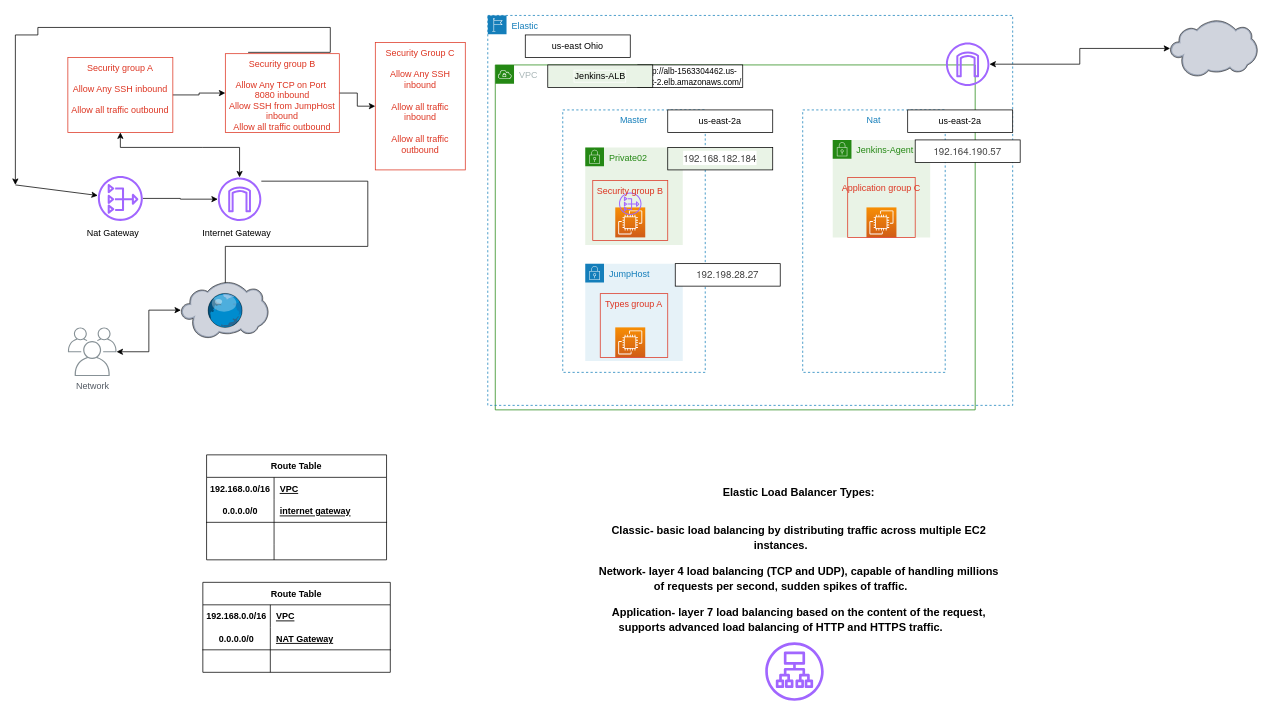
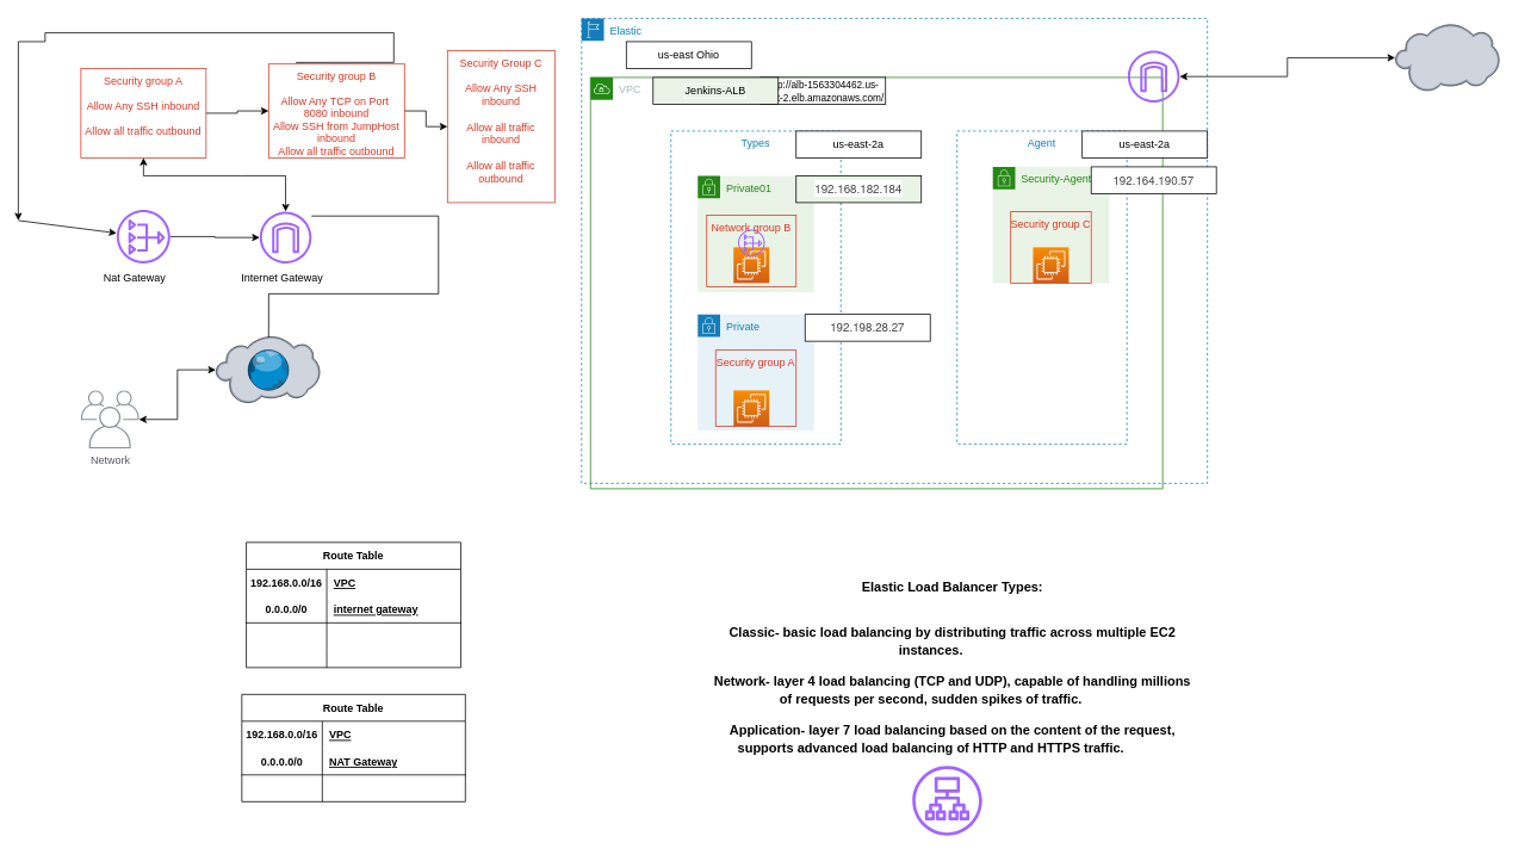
- <mxCell id="4" value="Master" style="fillColor=none;strokeColor=#147EBA;dashed=1;verticalAlign=top;fontStyle=0;fontColor=#147EBA;" parent="1" vertex="1"><mxGeometry x="750" y="146" width="190" height="350" as="geometry" /></mxCell>
+ <mxCell id="4" value="Types" style="fillColor=none;strokeColor=#147EBA;dashed=1;verticalAlign=top;fontStyle=0;fontColor=#147EBA;" parent="1" vertex="1"><mxGeometry x="750" y="146" width="190" height="350" as="geometry" /></mxCell>
- <mxCell id="5" value="Nat" style="fillColor=none;strokeColor=#147EBA;dashed=1;verticalAlign=top;fontStyle=0;fontColor=#147EBA;" parent="1" vertex="1"><mxGeometry x="1070" y="146" width="190" height="350" as="geometry" /></mxCell>
+ <mxCell id="5" value="Agent" style="fillColor=none;strokeColor=#147EBA;dashed=1;verticalAlign=top;fontStyle=0;fontColor=#147EBA;" parent="1" vertex="1"><mxGeometry x="1070" y="146" width="190" height="350" as="geometry" /></mxCell>
- <mxCell id="7" value="Jenkins-Agent" style="points=[[0,0],[0.25,0],[0.5,0],[0.75,0],[1,0],[1,0.25],[1,0.5],[1,0.75],[1,1],[0.75,1],[0.5,1],[0.25,1],[0,1],[0,0.75],[0,0.5],[0,0.25]];outlineConnect=0;gradientColor=none;html=1;whiteSpace=wrap;fontSize=12;fontStyle=0;shape=mxgraph.aws4.group;grIcon=mxgraph.aws4.group_security_group;grStroke=0;strokeColor=#248814;fillColor=#E9F3E6;verticalAlign=top;align=left;spacingLeft=30;fontColor=#248814;dashed=0;" parent="1" vertex="1"><mxGeometry x="1110" y="186" width="130" height="130" as="geometry" /></mxCell>
+ <mxCell id="7" value="Security-Agent" style="points=[[0,0],[0.25,0],[0.5,0],[0.75,0],[1,0],[1,0.25],[1,0.5],[1,0.75],[1,1],[0.75,1],[0.5,1],[0.25,1],[0,1],[0,0.75],[0,0.5],[0,0.25]];outlineConnect=0;gradientColor=none;html=1;whiteSpace=wrap;fontSize=12;fontStyle=0;shape=mxgraph.aws4.group;grIcon=mxgraph.aws4.group_security_group;grStroke=0;strokeColor=#248814;fillColor=#E9F3E6;verticalAlign=top;align=left;spacingLeft=30;fontColor=#248814;dashed=0;" parent="1" vertex="1"><mxGeometry x="1110" y="186" width="130" height="130" as="geometry" /></mxCell>
- <mxCell id="6" value="Private02" style="points=[[0,0],[0.25,0],[0.5,0],[0.75,0],[1,0],[1,0.25],[1,0.5],[1,0.75],[1,1],[0.75,1],[0.5,1],[0.25,1],[0,1],[0,0.75],[0,0.5],[0,0.25]];outlineConnect=0;gradientColor=none;html=1;whiteSpace=wrap;fontSize=12;fontStyle=0;shape=mxgraph.aws4.group;grIcon=mxgraph.aws4.group_security_group;grStroke=0;strokeColor=#248814;fillColor=#E9F3E6;verticalAlign=top;align=left;spacingLeft=30;fontColor=#248814;dashed=0;" parent="1" vertex="1"><mxGeometry x="780" y="196" width="130" height="130" as="geometry" /></mxCell>
+ <mxCell id="6" value="Private01" style="points=[[0,0],[0.25,0],[0.5,0],[0.75,0],[1,0],[1,0.25],[1,0.5],[1,0.75],[1,1],[0.75,1],[0.5,1],[0.25,1],[0,1],[0,0.75],[0,0.5],[0,0.25]];outlineConnect=0;gradientColor=none;html=1;whiteSpace=wrap;fontSize=12;fontStyle=0;shape=mxgraph.aws4.group;grIcon=mxgraph.aws4.group_security_group;grStroke=0;strokeColor=#248814;fillColor=#E9F3E6;verticalAlign=top;align=left;spacingLeft=30;fontColor=#248814;dashed=0;" parent="1" vertex="1"><mxGeometry x="780" y="196" width="130" height="130" as="geometry" /></mxCell>
- <mxCell id="47" value="Application group C" style="fillColor=none;strokeColor=#DD3522;verticalAlign=top;fontStyle=0;fontColor=#DD3522;" parent="1" vertex="1"><mxGeometry x="1130" y="236" width="90" height="80" as="geometry" /></mxCell>
+ <mxCell id="47" value="Security group C" style="fillColor=none;strokeColor=#DD3522;verticalAlign=top;fontStyle=0;fontColor=#DD3522;" parent="1" vertex="1"><mxGeometry x="1130" y="236" width="90" height="80" as="geometry" /></mxCell>
- <mxCell id="46" value="Security group B" style="fillColor=none;strokeColor=#DD3522;verticalAlign=top;fontStyle=0;fontColor=#DD3522;" parent="1" vertex="1"><mxGeometry x="790" y="240" width="100" height="80" as="geometry" /></mxCell>
+ <mxCell id="46" value="Network group B" style="fillColor=none;strokeColor=#DD3522;verticalAlign=top;fontStyle=0;fontColor=#DD3522;" parent="1" vertex="1"><mxGeometry x="790" y="240" width="100" height="80" as="geometry" /></mxCell>
- <mxCell id="8" value="JumpHost" style="points=[[0,0],[0.25,0],[0.5,0],[0.75,0],[1,0],[1,0.25],[1,0.5],[1,0.75],[1,1],[0.75,1],[0.5,1],[0.25,1],[0,1],[0,0.75],[0,0.5],[0,0.25]];outlineConnect=0;gradientColor=none;html=1;whiteSpace=wrap;fontSize=12;fontStyle=0;shape=mxgraph.aws4.group;grIcon=mxgraph.aws4.group_security_group;grStroke=0;strokeColor=#147EBA;fillColor=#E6F2F8;verticalAlign=top;align=left;spacingLeft=30;fontColor=#147EBA;dashed=0;" parent="1" vertex="1"><mxGeometry x="780" y="351" width="130" height="130" as="geometry" /></mxCell>
+ <mxCell id="8" value="Private" style="points=[[0,0],[0.25,0],[0.5,0],[0.75,0],[1,0],[1,0.25],[1,0.5],[1,0.75],[1,1],[0.75,1],[0.5,1],[0.25,1],[0,1],[0,0.75],[0,0.5],[0,0.25]];outlineConnect=0;gradientColor=none;html=1;whiteSpace=wrap;fontSize=12;fontStyle=0;shape=mxgraph.aws4.group;grIcon=mxgraph.aws4.group_security_group;grStroke=0;strokeColor=#147EBA;fillColor=#E6F2F8;verticalAlign=top;align=left;spacingLeft=30;fontColor=#147EBA;dashed=0;" parent="1" vertex="1"><mxGeometry x="780" y="351" width="130" height="130" as="geometry" /></mxCell>
- <mxCell id="48" value="Types group A" style="fillColor=none;strokeColor=#DD3522;verticalAlign=top;fontStyle=0;fontColor=#DD3522;" parent="1" vertex="1"><mxGeometry x="800" y="391" width="90" height="85" as="geometry" /></mxCell>
+ <mxCell id="48" value="Security group A" style="fillColor=none;strokeColor=#DD3522;verticalAlign=top;fontStyle=0;fontColor=#DD3522;" parent="1" vertex="1"><mxGeometry x="800" y="391" width="90" height="85" as="geometry" /></mxCell>
